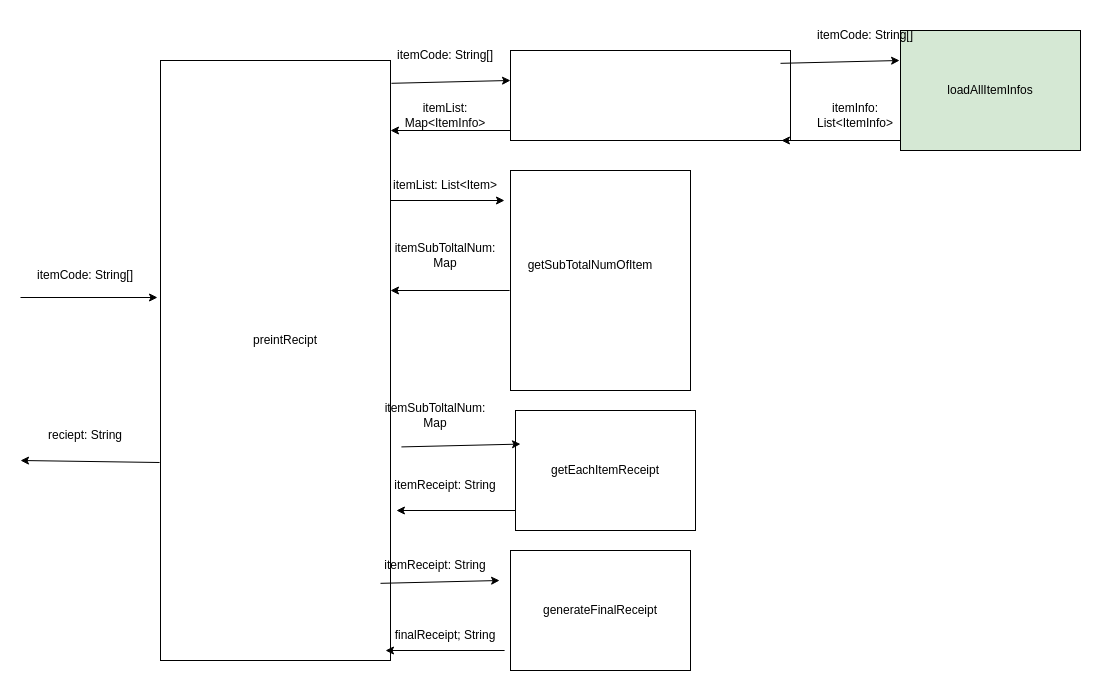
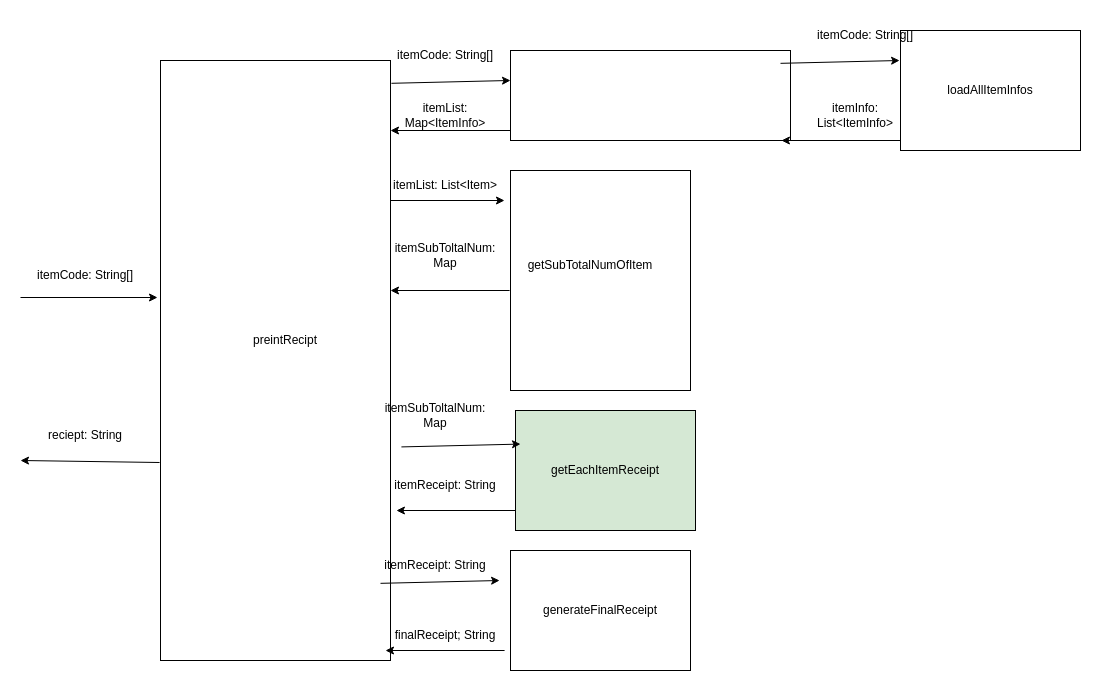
- <mxCell id="17" value="loadAllItemInfos" style="rounded=0;whiteSpace=wrap;html=1;fillColor=#d5e8d4;" vertex="1" parent="1"><mxGeometry x="900" y="30" width="180" height="120" as="geometry" /></mxCell>
+ <mxCell id="17" value="loadAllItemInfos" style="rounded=0;whiteSpace=wrap;html=1;" vertex="1" parent="1"><mxGeometry x="900" y="30" width="180" height="120" as="geometry" /></mxCell>
- <mxCell id="24" value="getEachItemReceipt" style="rounded=0;whiteSpace=wrap;html=1;" vertex="1" parent="1"><mxGeometry x="515" y="410" width="180" height="120" as="geometry" /></mxCell>
+ <mxCell id="24" value="getEachItemReceipt" style="rounded=0;whiteSpace=wrap;html=1;fillColor=#d5e8d4;" vertex="1" parent="1"><mxGeometry x="515" y="410" width="180" height="120" as="geometry" /></mxCell>
